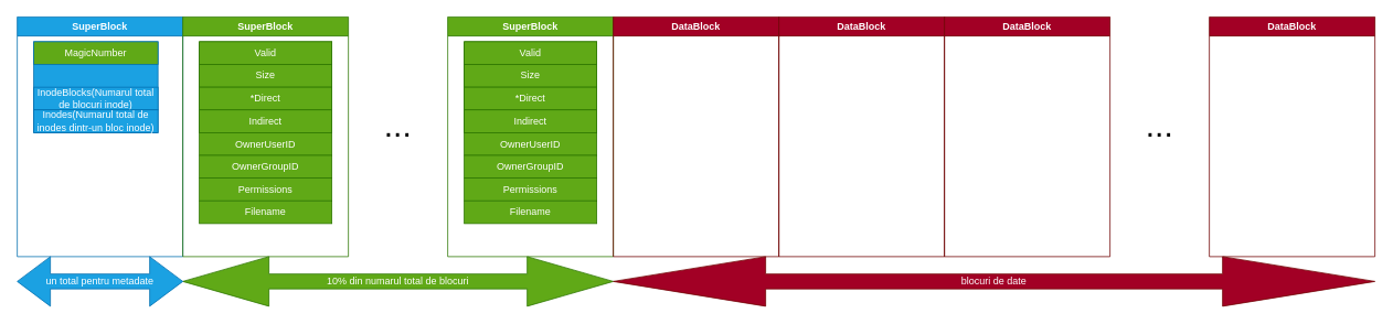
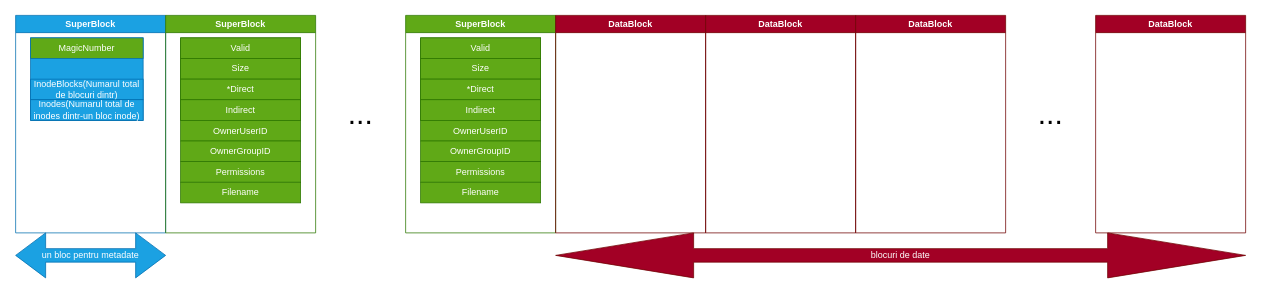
- <mxCell id="5" value="InodeBlocks(Numarul total de blocuri inode)" style="whiteSpace=wrap;html=1;fillColor=#1ba1e2;fontColor=#ffffff;strokeColor=#006EAF;" parent="3" vertex="1"><mxGeometry y="55.0" width="150" height="27.5" as="geometry" /></mxCell>
+ <mxCell id="5" value="InodeBlocks(Numarul total de blocuri dintr)" style="whiteSpace=wrap;html=1;fillColor=#1ba1e2;fontColor=#ffffff;strokeColor=#006EAF;" parent="3" vertex="1"><mxGeometry y="55.0" width="150" height="27.5" as="geometry" /></mxCell>
- <mxCell id="34" value="un total pentru metadate" style="shape=doubleArrow;whiteSpace=wrap;html=1;fillColor=#1ba1e2;fontColor=#ffffff;strokeColor=#006EAF;" parent="1" vertex="1"><mxGeometry x="20" y="310" width="200" height="60" as="geometry" /></mxCell>
+ <mxCell id="34" value="un bloc pentru metadate" style="shape=doubleArrow;whiteSpace=wrap;html=1;fillColor=#1ba1e2;fontColor=#ffffff;strokeColor=#006EAF;" parent="1" vertex="1"><mxGeometry x="20" y="310" width="200" height="60" as="geometry" /></mxCell>
- <mxCell id="33" value="10% din numarul total de blocuri" style="shape=doubleArrow;whiteSpace=wrap;html=1;fillColor=#60a917;fontColor=#ffffff;strokeColor=#2D7600;" parent="1" vertex="1"><mxGeometry x="220" y="310" width="520" height="60" as="geometry" /></mxCell>
